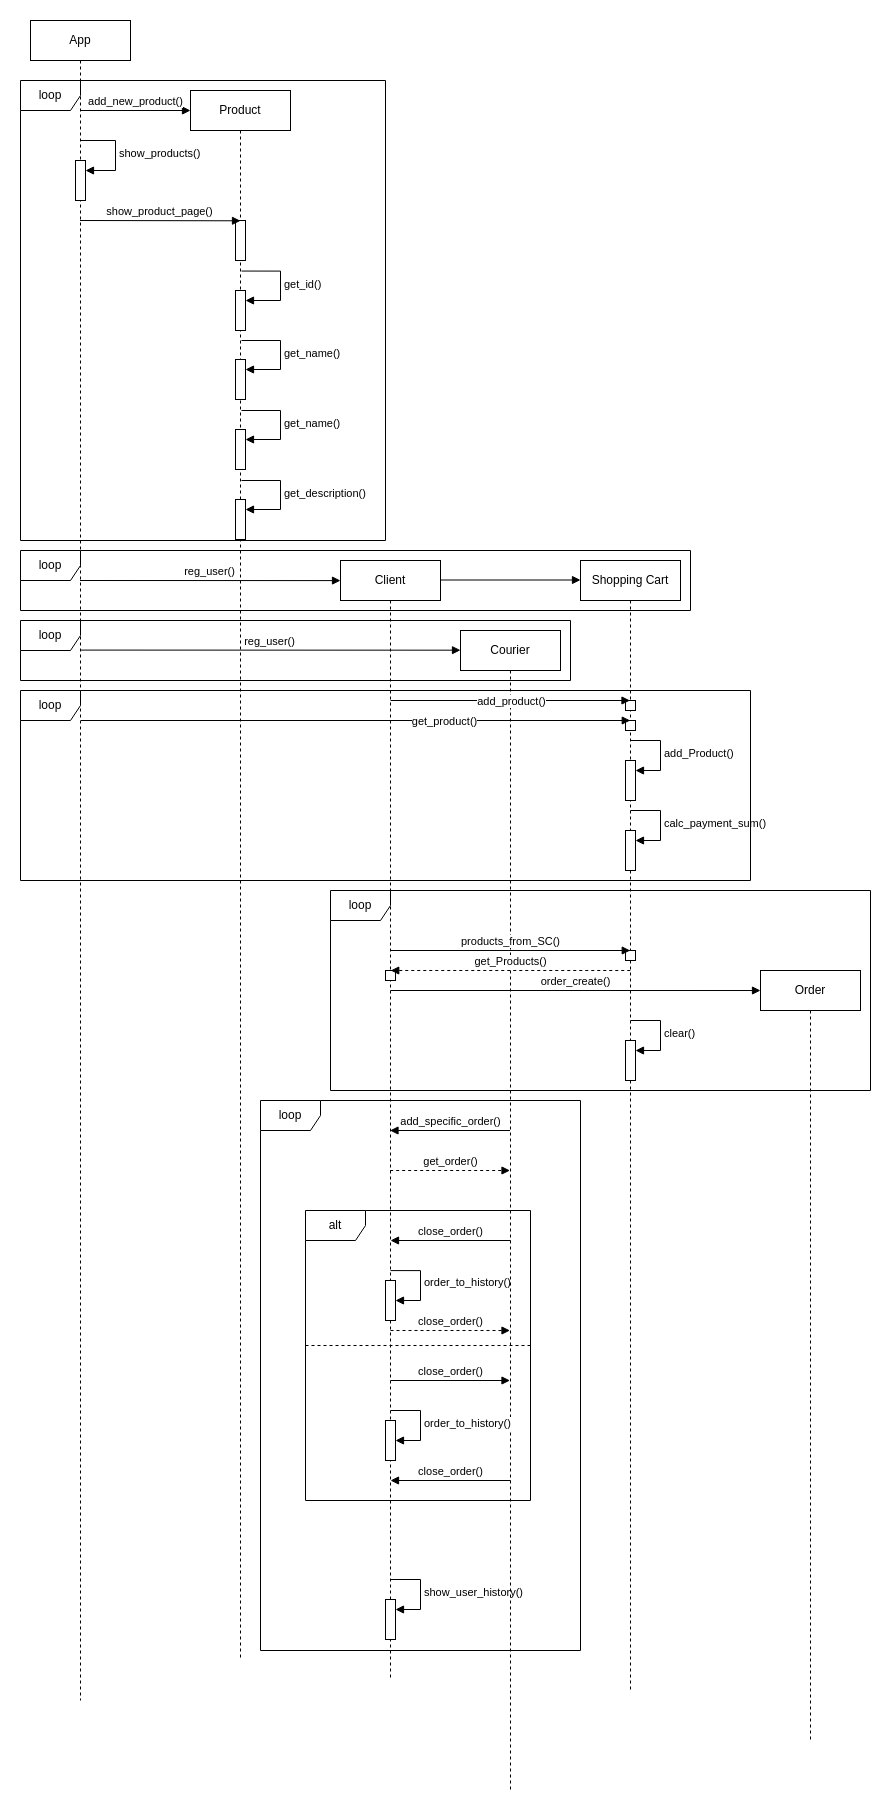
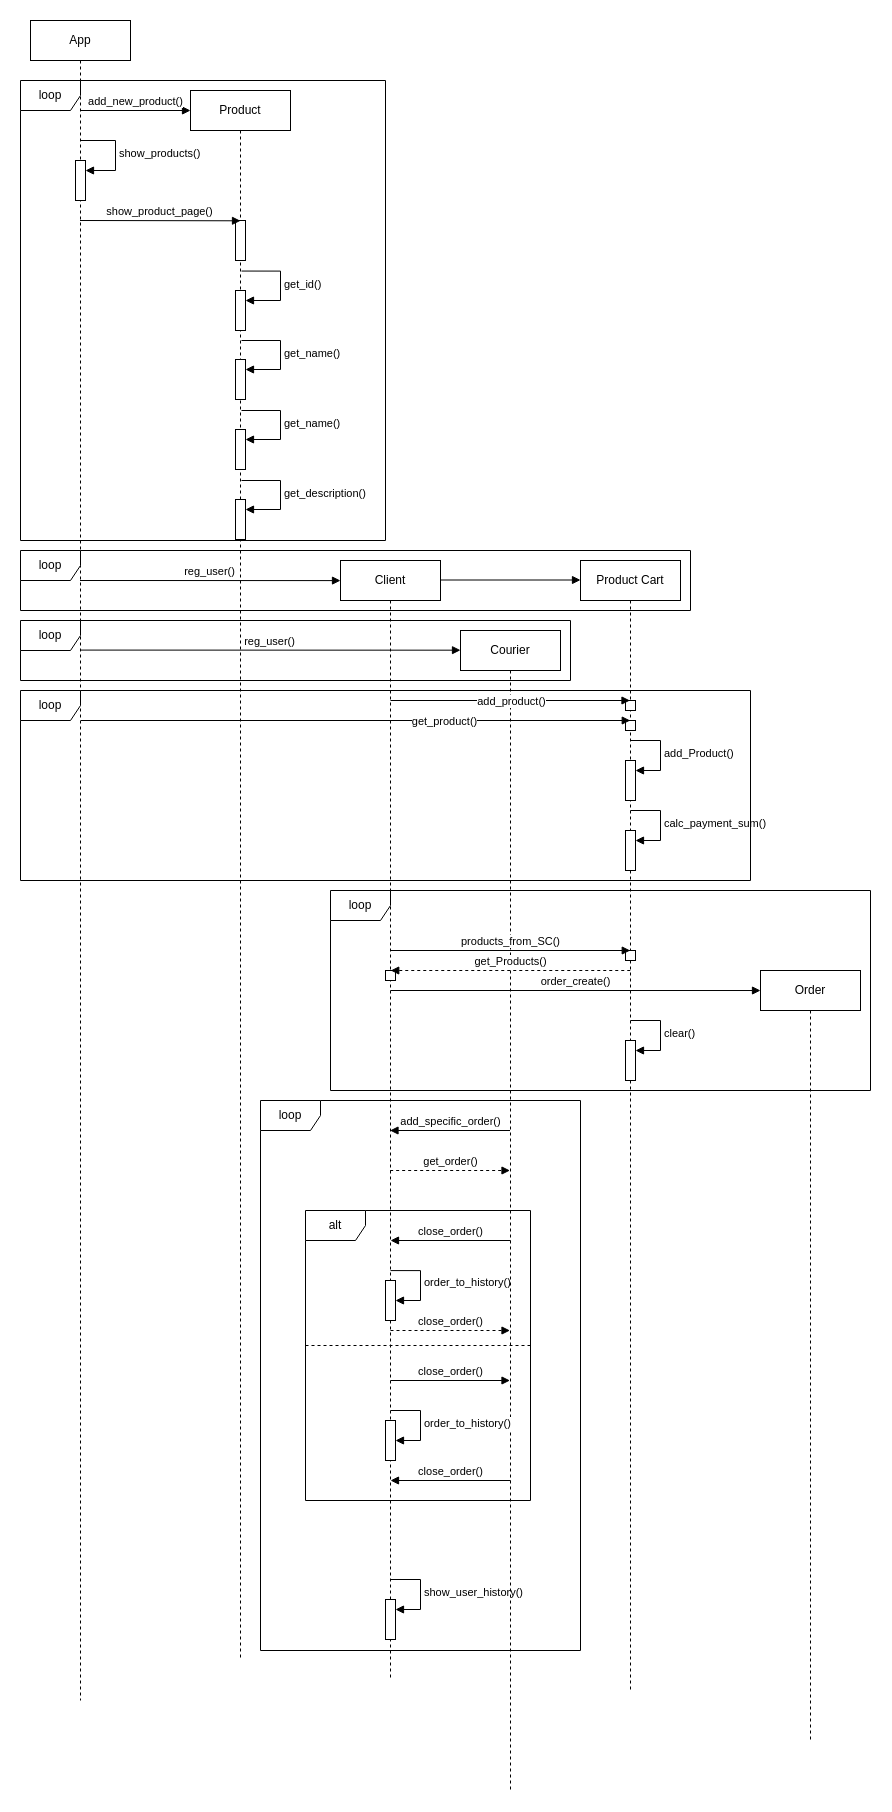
- <mxCell id="22" value="Shopping Cart" style="shape=umlLifeline;perimeter=lifelinePerimeter;whiteSpace=wrap;html=1;container=1;dropTarget=0;collapsible=0;recursiveResize=0;outlineConnect=0;portConstraint=eastwest;newEdgeStyle={&quot;curved&quot;:0,&quot;rounded&quot;:0};" parent="1" vertex="1"><mxGeometry x="580" y="560" width="100" height="1130" as="geometry" /></mxCell>
+ <mxCell id="22" value="Product Cart" style="shape=umlLifeline;perimeter=lifelinePerimeter;whiteSpace=wrap;html=1;container=1;dropTarget=0;collapsible=0;recursiveResize=0;outlineConnect=0;portConstraint=eastwest;newEdgeStyle={&quot;curved&quot;:0,&quot;rounded&quot;:0};" parent="1" vertex="1"><mxGeometry x="580" y="560" width="100" height="1130" as="geometry" /></mxCell>
